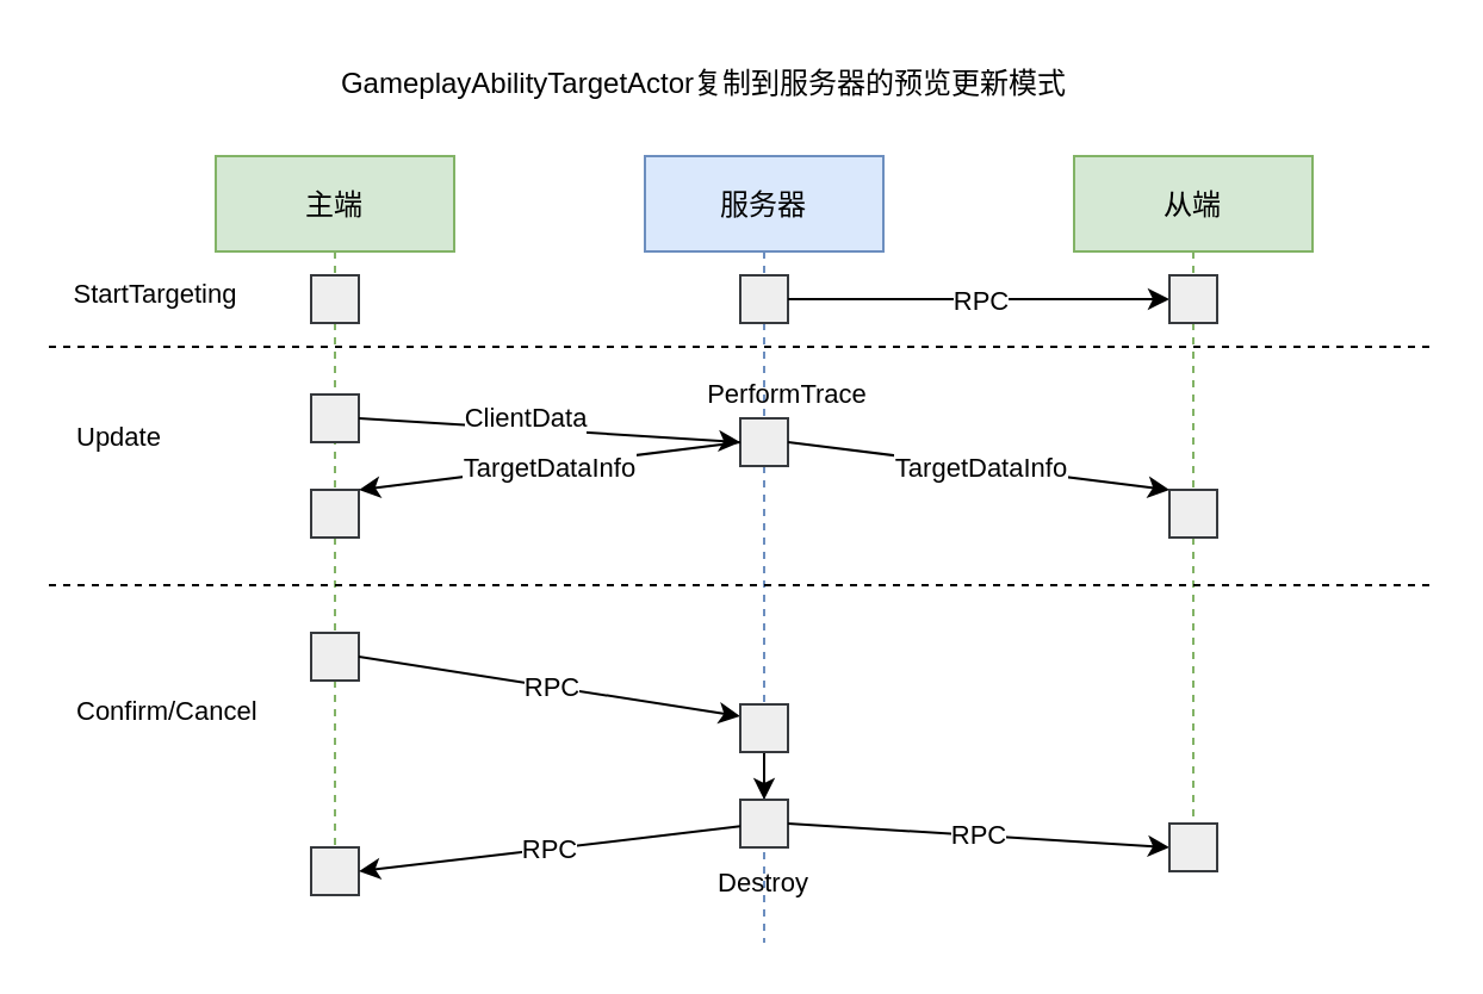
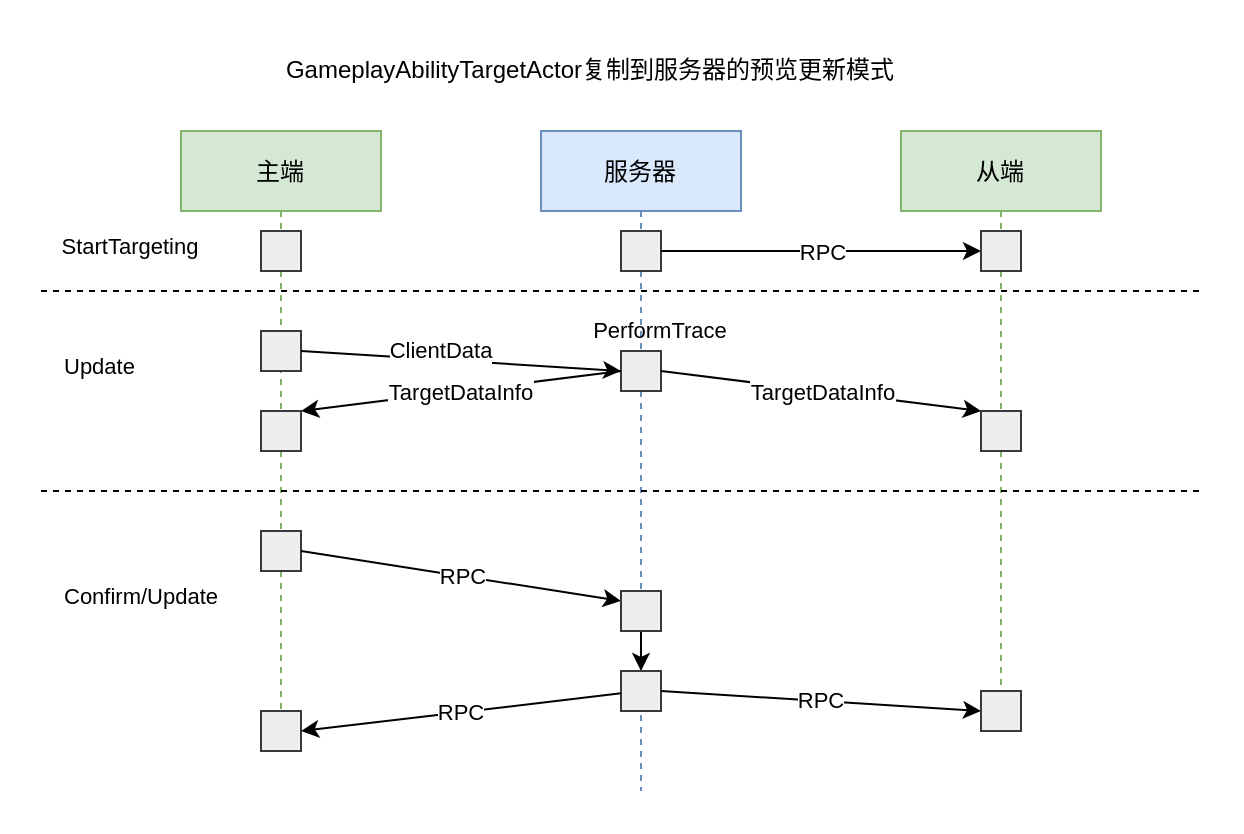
- <mxCell id="37" value="&lt;div style=&quot;text-align: center;&quot;&gt;Confirm/Cancel&lt;/div&gt;" style="text;whiteSpace=wrap;html=1;fontSize=11;" vertex="1" parent="1"><mxGeometry x="30" y="285" width="90" height="20" as="geometry" /></mxCell>
+ <mxCell id="37" value="&lt;div style=&quot;text-align: center;&quot;&gt;Confirm/Update&lt;/div&gt;" style="text;whiteSpace=wrap;html=1;fontSize=11;" vertex="1" parent="1"><mxGeometry x="30" y="285" width="90" height="20" as="geometry" /></mxCell>
- <mxCell id="17" value="Destroy" style="text;html=1;strokeColor=none;fillColor=none;align=center;verticalAlign=middle;whiteSpace=wrap;rounded=0;fontSize=11;" vertex="1" parent="8"><mxGeometry x="20" y="290" width="60" height="30" as="geometry" /></mxCell>
